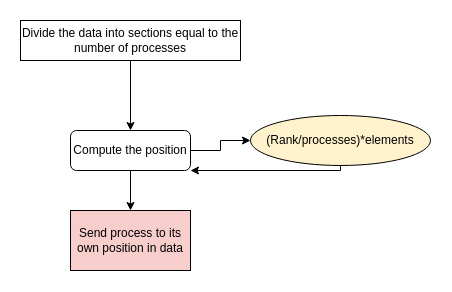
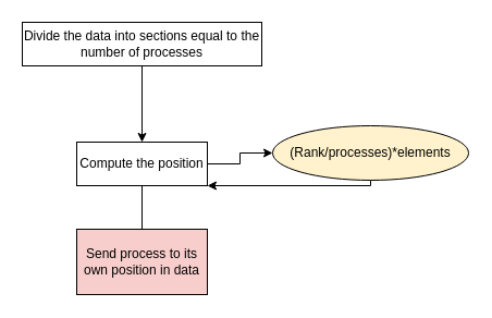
- <mxCell id="6" value="Compute the position" style="whiteSpace=wrap;html=1;rounded=1;" vertex="1" parent="1"><mxGeometry x="70" y="130" width="120" height="40" as="geometry" /></mxCell>
+ <mxCell id="6" value="Compute the position" style="rounded=0;whiteSpace=wrap;html=1;" vertex="1" parent="1"><mxGeometry x="70" y="130" width="120" height="40" as="geometry" /></mxCell>
- <mxCell id="5" style="edgeStyle=orthogonalEdgeStyle;rounded=0;orthogonalLoop=1;jettySize=auto;html=1;entryX=0.5;entryY=0;entryDx=0;entryDy=0;" edge="1" parent="1" source="6" target="9"><mxGeometry relative="1" as="geometry" /></mxCell>
+ <mxCell id="5" style="edgeStyle=orthogonalEdgeStyle;rounded=0;orthogonalLoop=1;jettySize=auto;html=1;entryX=0.5;entryY=0;entryDx=0;entryDy=0;endArrow=none;" edge="1" parent="1" source="6" target="9"><mxGeometry relative="1" as="geometry" /></mxCell>
